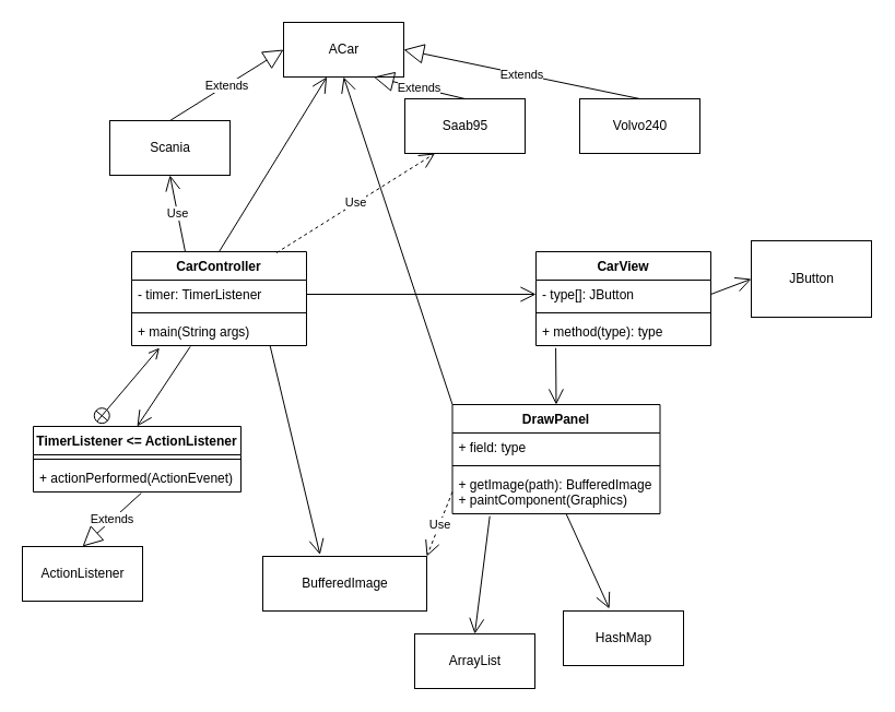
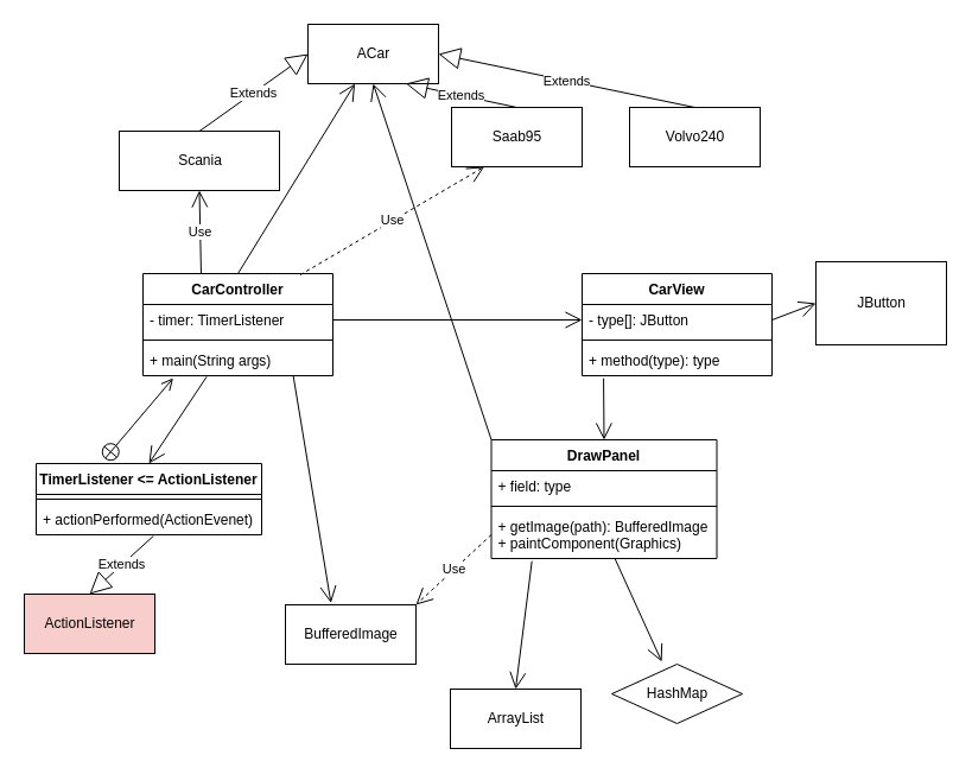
- <mxCell id="3" value="Saab95" style="html=1;" parent="1" vertex="1"><mxGeometry x="370" y="90" width="110" height="50" as="geometry" /></mxCell>
+ <mxCell id="3" value="Saab95" style="html=1;" parent="1" vertex="1"><mxGeometry x="380" y="90" width="110" height="50" as="geometry" /></mxCell>
- <mxCell id="2" value="Scania" style="html=1;" parent="1" vertex="1"><mxGeometry x="100" y="110" width="110" height="50" as="geometry" /></mxCell>
+ <mxCell id="2" value="Scania" style="html=1;" parent="1" vertex="1"><mxGeometry x="100" y="110" width="135" height="50" as="geometry" /></mxCell>
- <mxCell id="25" value="ActionListener" style="html=1;" parent="1" vertex="1"><mxGeometry x="20" y="500" width="110" height="50" as="geometry" /></mxCell>
+ <mxCell id="25" value="ActionListener" style="html=1;fillColor=#f8cecc;" parent="1" vertex="1"><mxGeometry x="20" y="500" width="110" height="50" as="geometry" /></mxCell>
- <mxCell id="29" value="BufferedImage" style="html=1;" parent="1" vertex="1"><mxGeometry x="240" y="509" width="150" height="50" as="geometry" /></mxCell>
+ <mxCell id="29" value="BufferedImage" style="html=1;" parent="1" vertex="1"><mxGeometry x="240" y="509" width="110" height="50" as="geometry" /></mxCell>
- <mxCell id="30" value="HashMap" style="html=1;" parent="1" vertex="1"><mxGeometry x="515" y="559" width="110" height="50" as="geometry" /></mxCell>
+ <mxCell id="30" value="HashMap" style="rhombus;html=1;" parent="1" vertex="1"><mxGeometry x="515" y="559" width="110" height="50" as="geometry" /></mxCell>
